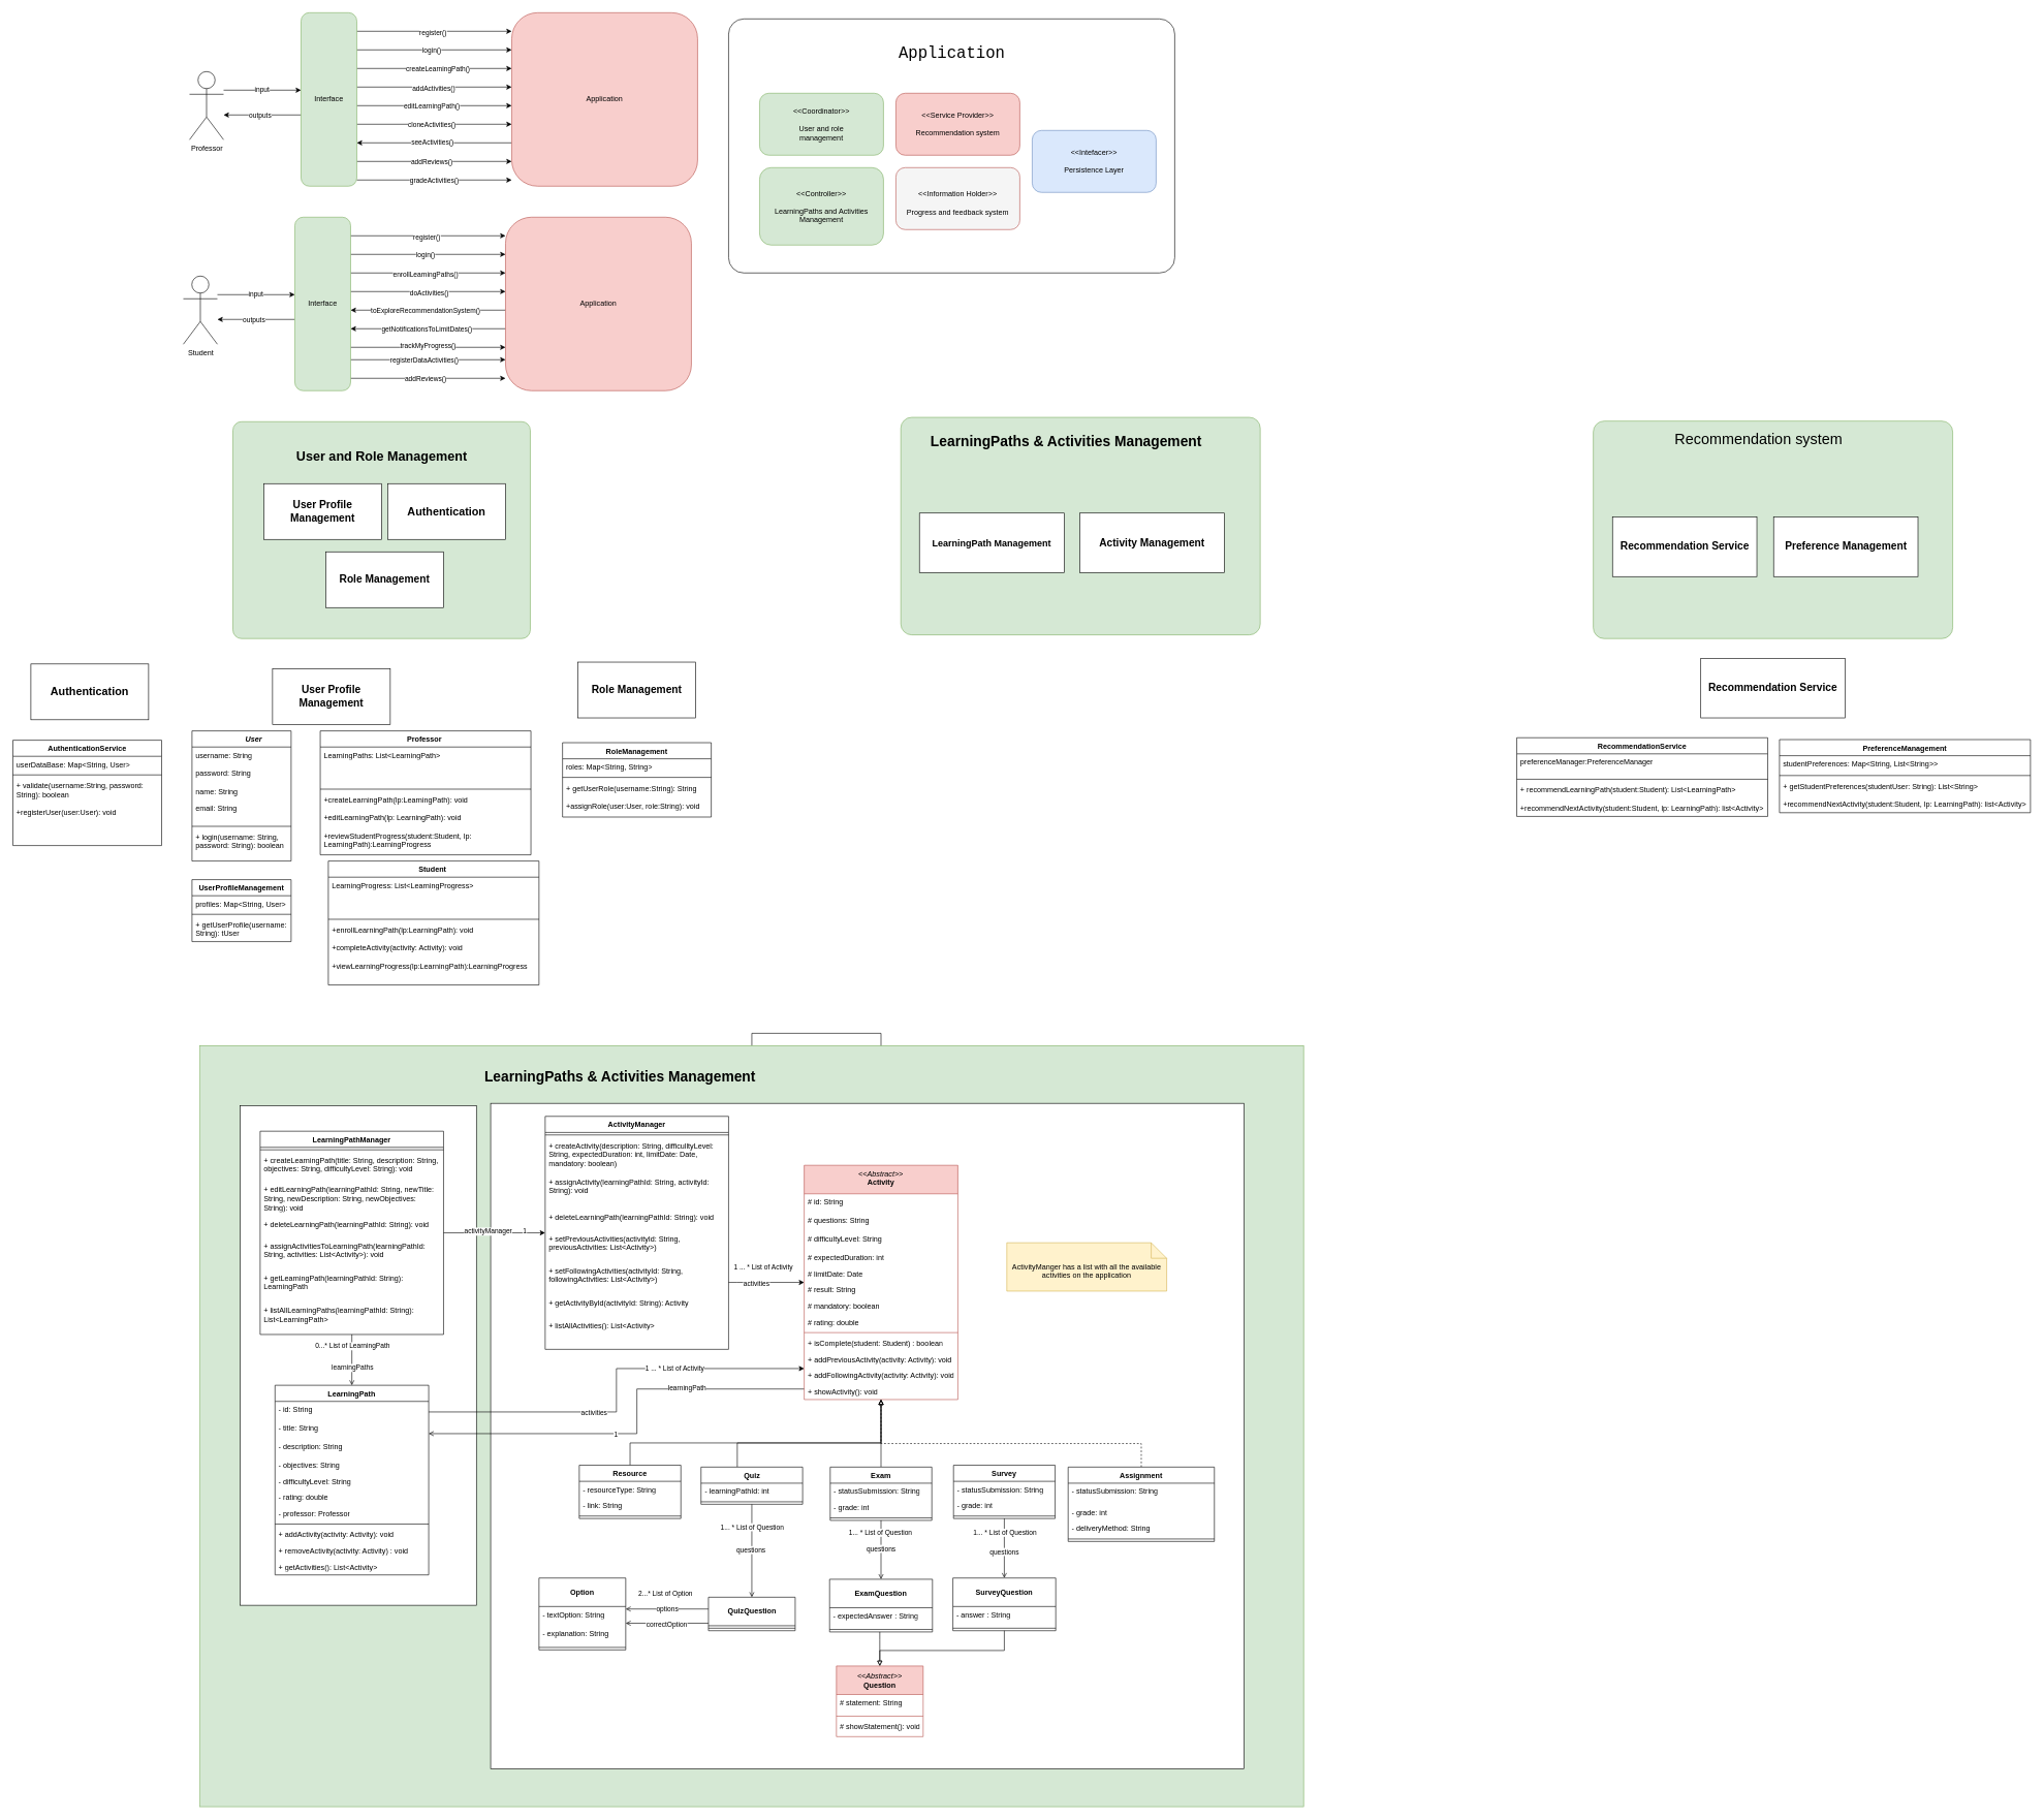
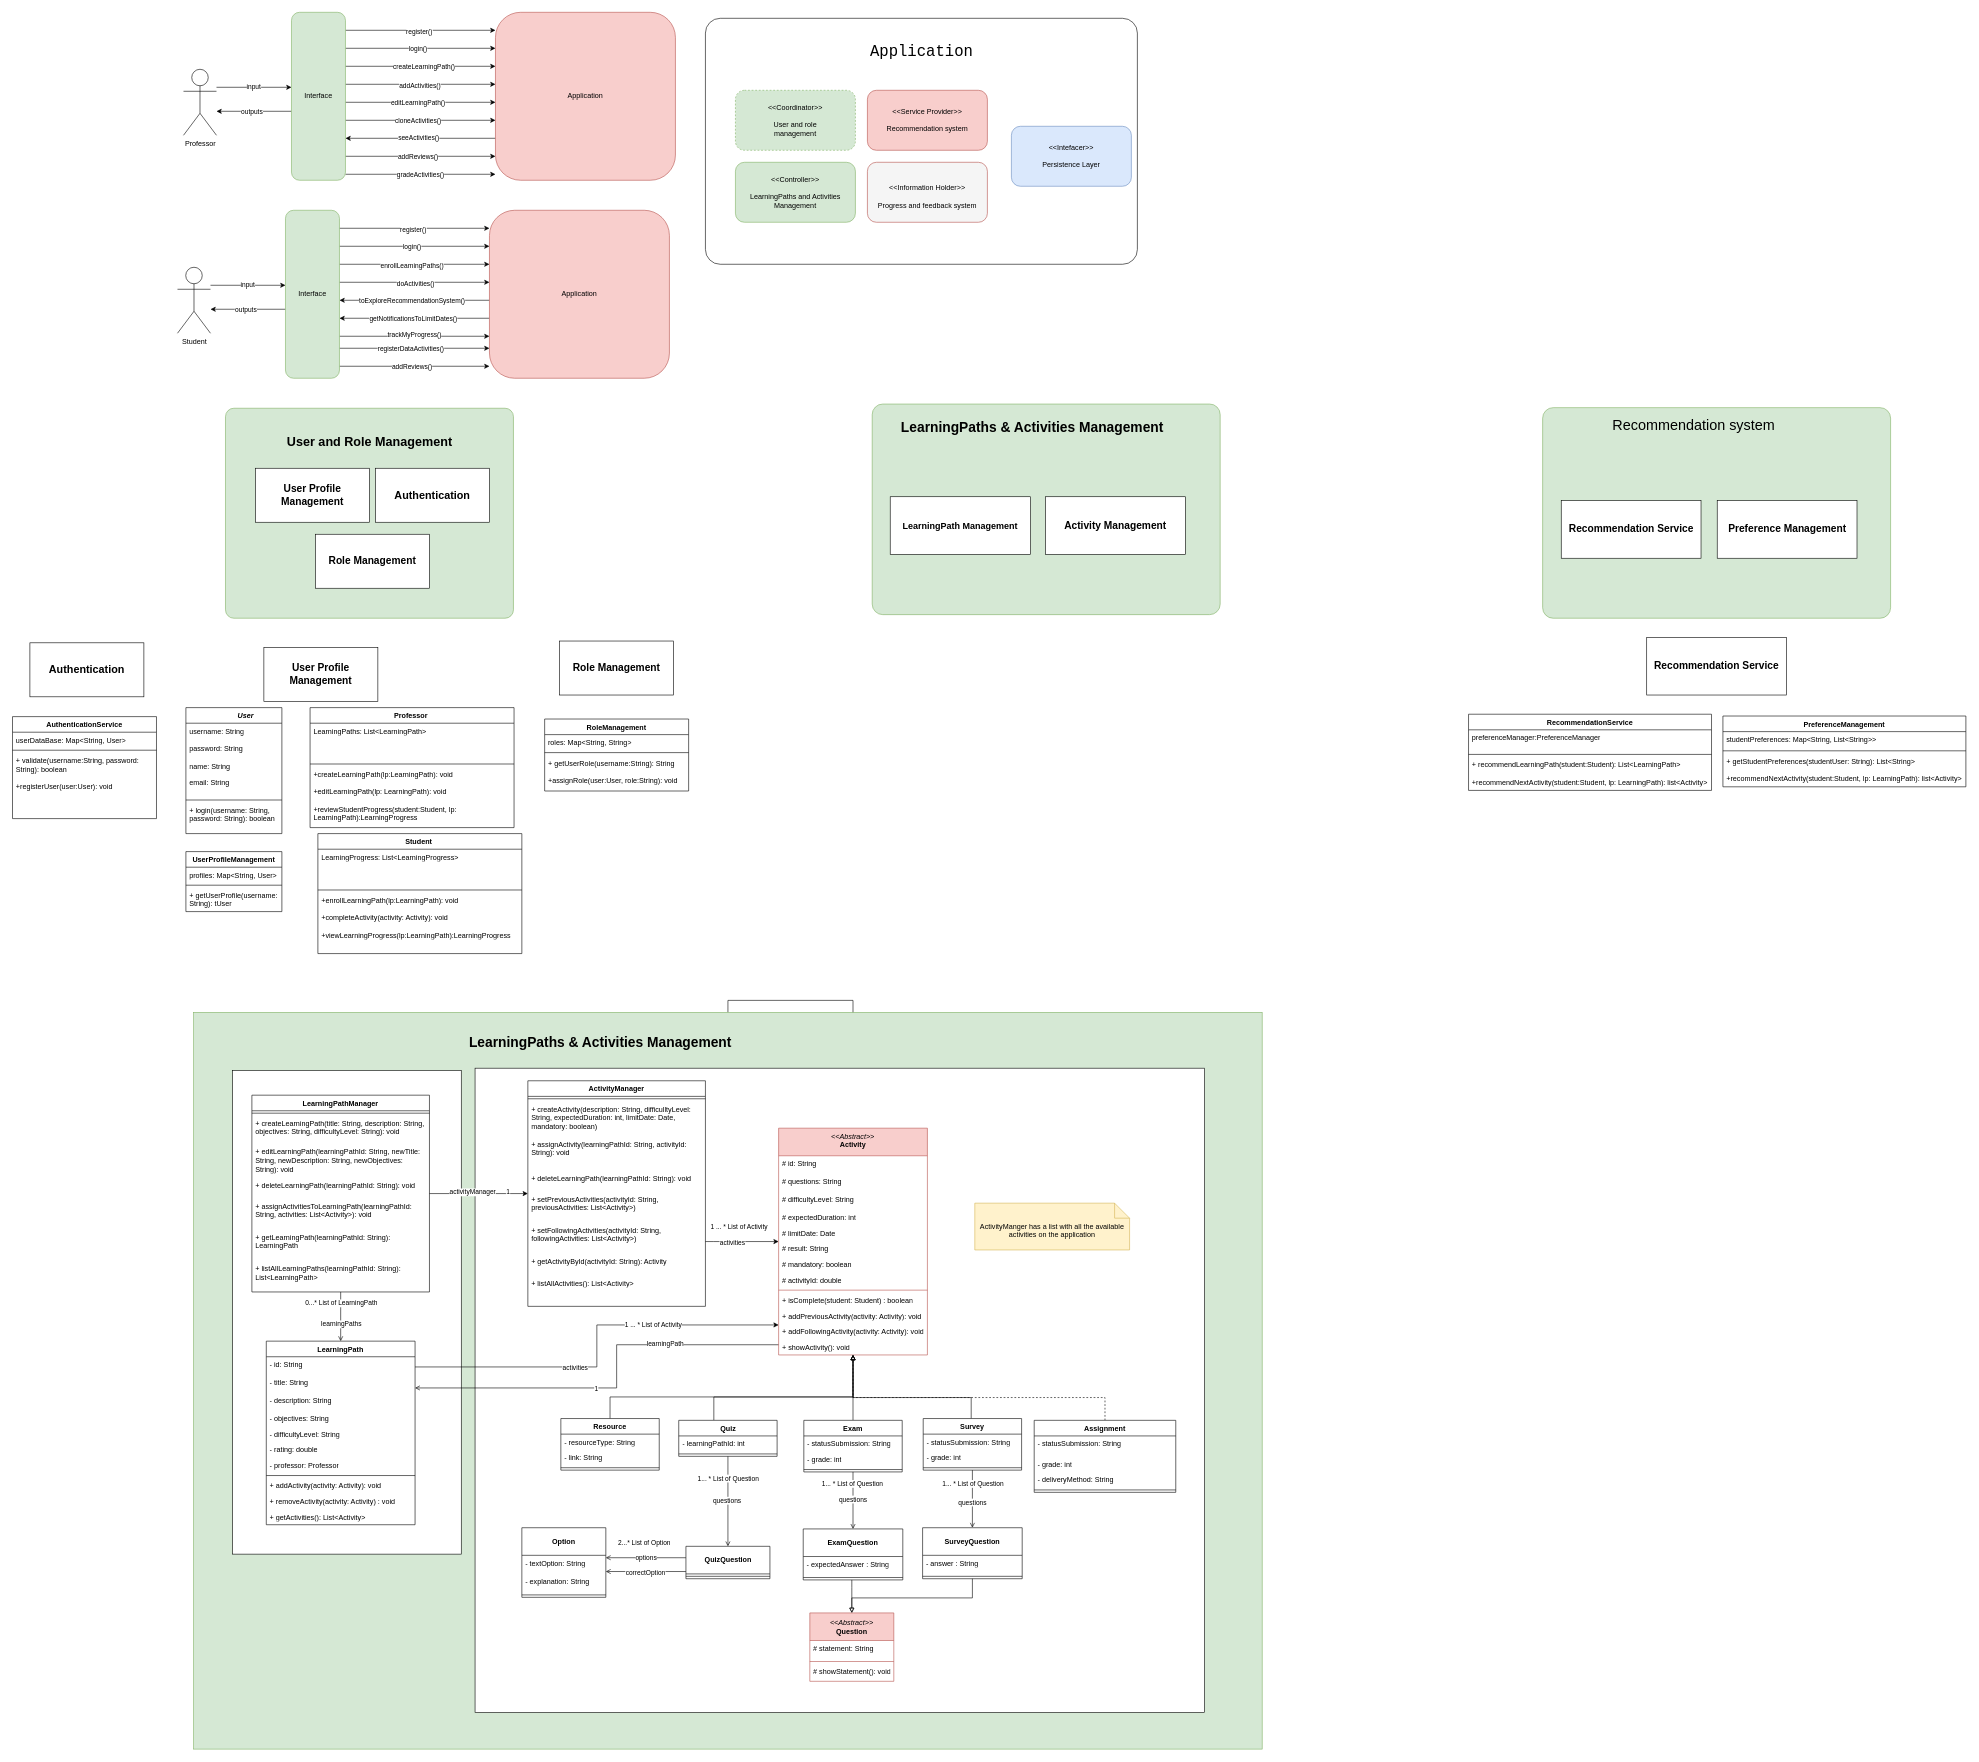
- <mxCell id="54" value="&lt;div&gt;&amp;lt;&amp;lt;Coordinator&amp;gt;&amp;gt;&lt;/div&gt;&lt;div&gt;&lt;br&gt;&lt;/div&gt;&lt;div&gt;User and role&lt;/div&gt;&lt;div&gt;management&lt;br&gt; &lt;/div&gt;" style="rounded=1;whiteSpace=wrap;html=1;fillColor=#d5e8d4;strokeColor=#82b366;" parent="1" vertex="1"><mxGeometry x="1225" y="150" width="200" height="100" as="geometry" /></mxCell>
+ <mxCell id="54" value="&lt;div&gt;&amp;lt;&amp;lt;Coordinator&amp;gt;&amp;gt;&lt;/div&gt;&lt;div&gt;&lt;br&gt;&lt;/div&gt;&lt;div&gt;User and role&lt;/div&gt;&lt;div&gt;management&lt;br&gt; &lt;/div&gt;" style="rounded=1;whiteSpace=wrap;html=1;fillColor=#d5e8d4;strokeColor=#82b366;dashed=1;" parent="1" vertex="1"><mxGeometry x="1225" y="150" width="200" height="100" as="geometry" /></mxCell>
- <mxCell id="58" value="&lt;div&gt;&amp;lt;&amp;lt;Intefacer&amp;gt;&amp;gt;&lt;br&gt;&lt;/div&gt;&lt;div&gt;&lt;br&gt;&lt;/div&gt;&lt;div&gt;Persistence Layer&lt;/div&gt;" style="rounded=1;whiteSpace=wrap;html=1;fillColor=#dae8fc;strokeColor=#6c8ebf;" parent="1" vertex="1"><mxGeometry x="1665" y="210" width="200" height="100" as="geometry" /></mxCell>
+ <mxCell id="58" value="&lt;div&gt;&amp;lt;&amp;lt;Intefacer&amp;gt;&amp;gt;&lt;br&gt;&lt;/div&gt;&lt;div&gt;&lt;br&gt;&lt;/div&gt;&lt;div&gt;Persistence Layer&lt;/div&gt;" style="rounded=1;whiteSpace=wrap;html=1;fillColor=#dae8fc;strokeColor=#6c8ebf;" parent="1" vertex="1"><mxGeometry x="1685" y="210" width="200" height="100" as="geometry" /></mxCell>
- <mxCell id="55" value="&lt;div&gt;&amp;lt;&amp;lt;Controller&amp;gt;&amp;gt;&lt;br&gt;&lt;/div&gt;&lt;div&gt;&lt;br&gt;&lt;/div&gt;&lt;div&gt;LearningPaths and Activities Management&lt;/div&gt;" style="rounded=1;whiteSpace=wrap;html=1;fillColor=#d5e8d4;strokeColor=#82b366;" parent="1" vertex="1"><mxGeometry x="1225" y="270" width="200" height="125" as="geometry" /></mxCell>
+ <mxCell id="55" value="&lt;div&gt;&amp;lt;&amp;lt;Controller&amp;gt;&amp;gt;&lt;br&gt;&lt;/div&gt;&lt;div&gt;&lt;br&gt;&lt;/div&gt;&lt;div&gt;LearningPaths and Activities Management&lt;/div&gt;" style="rounded=1;whiteSpace=wrap;html=1;fillColor=#d5e8d4;strokeColor=#82b366;" parent="1" vertex="1"><mxGeometry x="1225" y="270" width="200" height="100" as="geometry" /></mxCell>
- <mxCell id="100" value="&lt;font style=&quot;font-size: 24px;&quot;&gt;Recommendation system&lt;/font&gt;" style="text;html=1;align=center;verticalAlign=middle;whiteSpace=wrap;rounded=0;fillColor=none;" parent="1" vertex="1"><mxGeometry x="2691.5" y="694" width="291" height="30" as="geometry" /></mxCell>
+ <mxCell id="100" value="&lt;font style=&quot;font-size: 24px;&quot;&gt;Recommendation system&lt;/font&gt;" style="text;html=1;align=center;verticalAlign=middle;whiteSpace=wrap;rounded=0;fillColor=none;" parent="1" vertex="1"><mxGeometry x="2676.5" y="694" width="291" height="30" as="geometry" /></mxCell>
- <mxCell id="147" value="# rating: double" style="text;strokeColor=none;fillColor=none;align=left;verticalAlign=top;spacingLeft=4;spacingRight=4;overflow=hidden;rotatable=0;points=[[0,0.5],[1,0.5]];portConstraint=eastwest;whiteSpace=wrap;html=1;" parent="139" vertex="1"><mxGeometry y="240" width="248" height="26" as="geometry" /></mxCell>
+ <mxCell id="147" value="# activityId: double" style="text;strokeColor=none;fillColor=none;align=left;verticalAlign=top;spacingLeft=4;spacingRight=4;overflow=hidden;rotatable=0;points=[[0,0.5],[1,0.5]];portConstraint=eastwest;whiteSpace=wrap;html=1;" parent="139" vertex="1"><mxGeometry y="240" width="248" height="26" as="geometry" /></mxCell>
+ <mxCell id="177" style="edgeStyle=orthogonalEdgeStyle;rounded=0;orthogonalLoop=1;jettySize=auto;html=1;endArrow=block;endFill=0;" edge="1" parent="1" source="180" target="139"><mxGeometry relative="1" as="geometry"><Array as="points"><mxPoint x="1618" y="2329" /><mxPoint x="1421" y="2329" /></Array></mxGeometry></mxCell>
